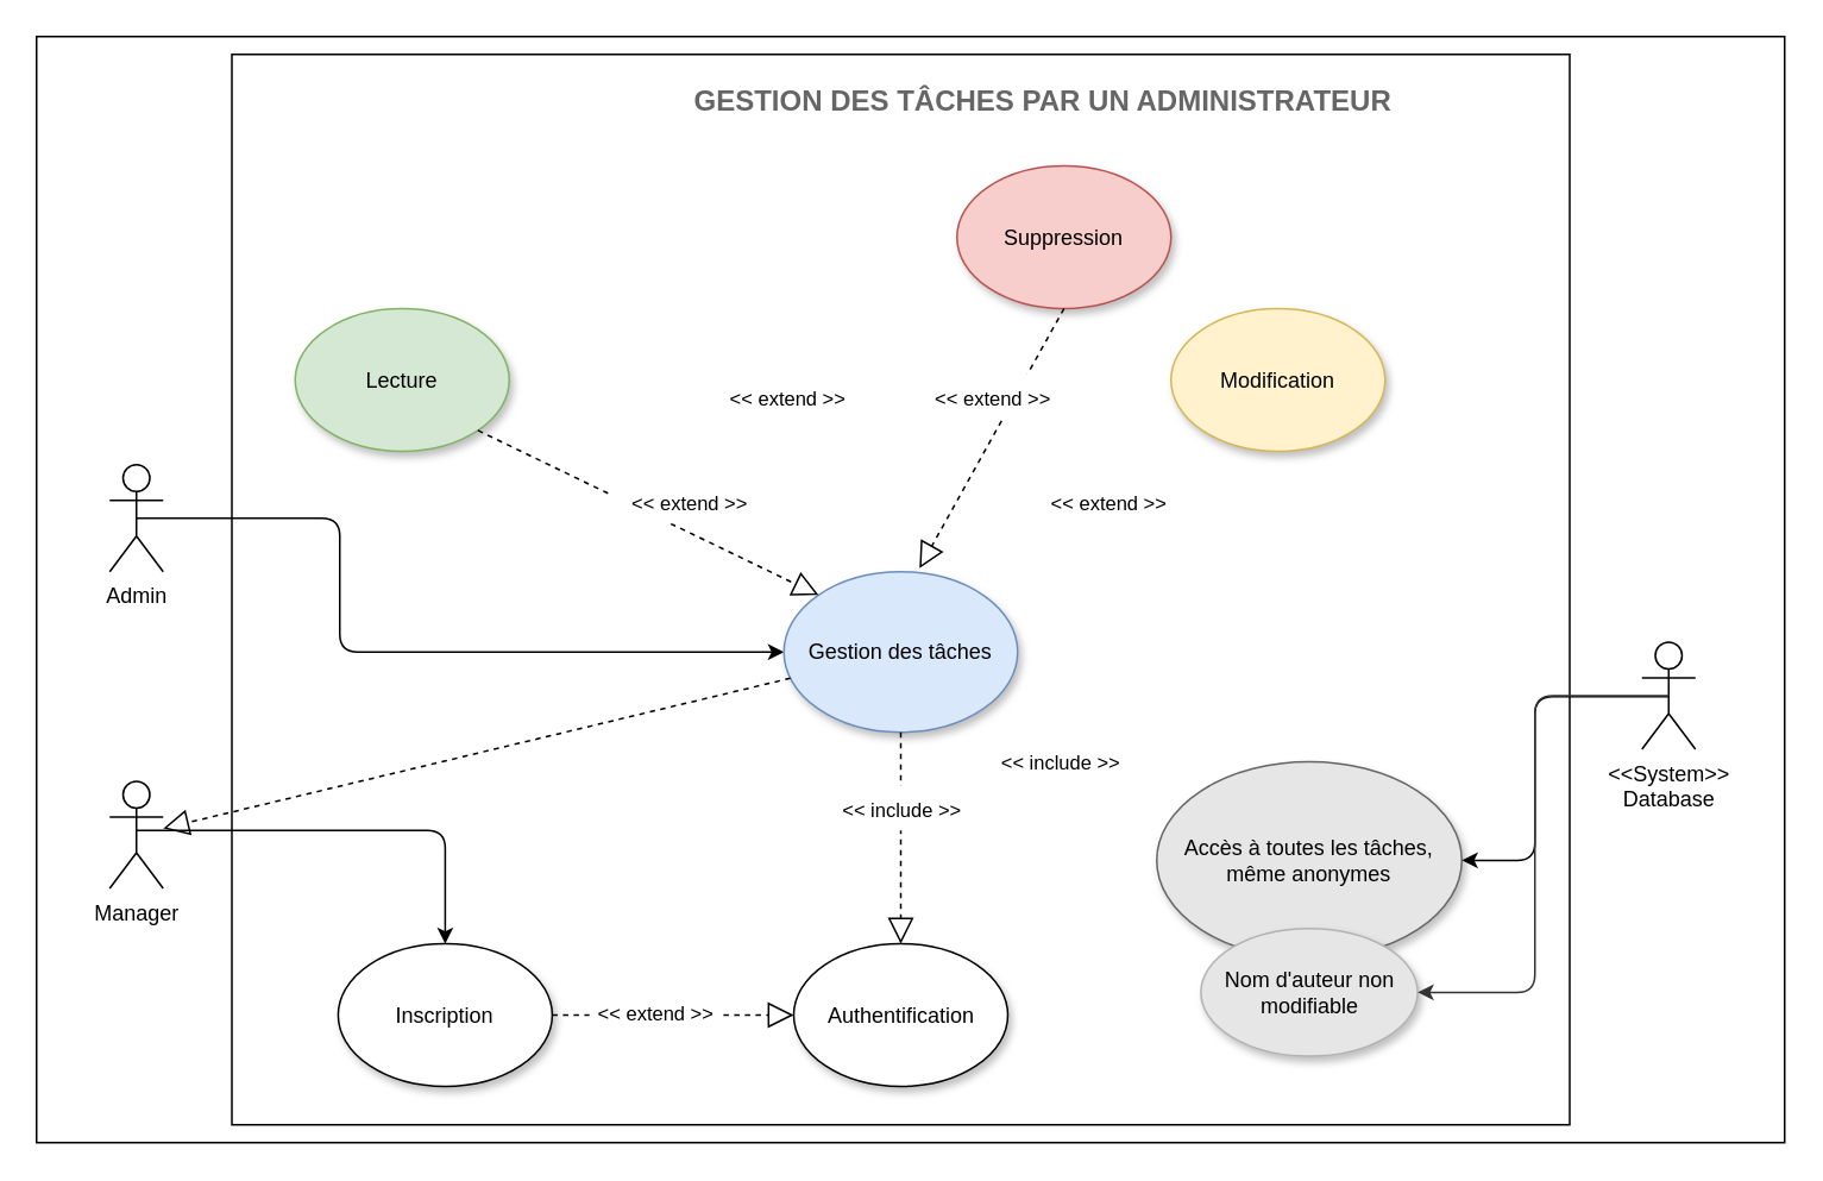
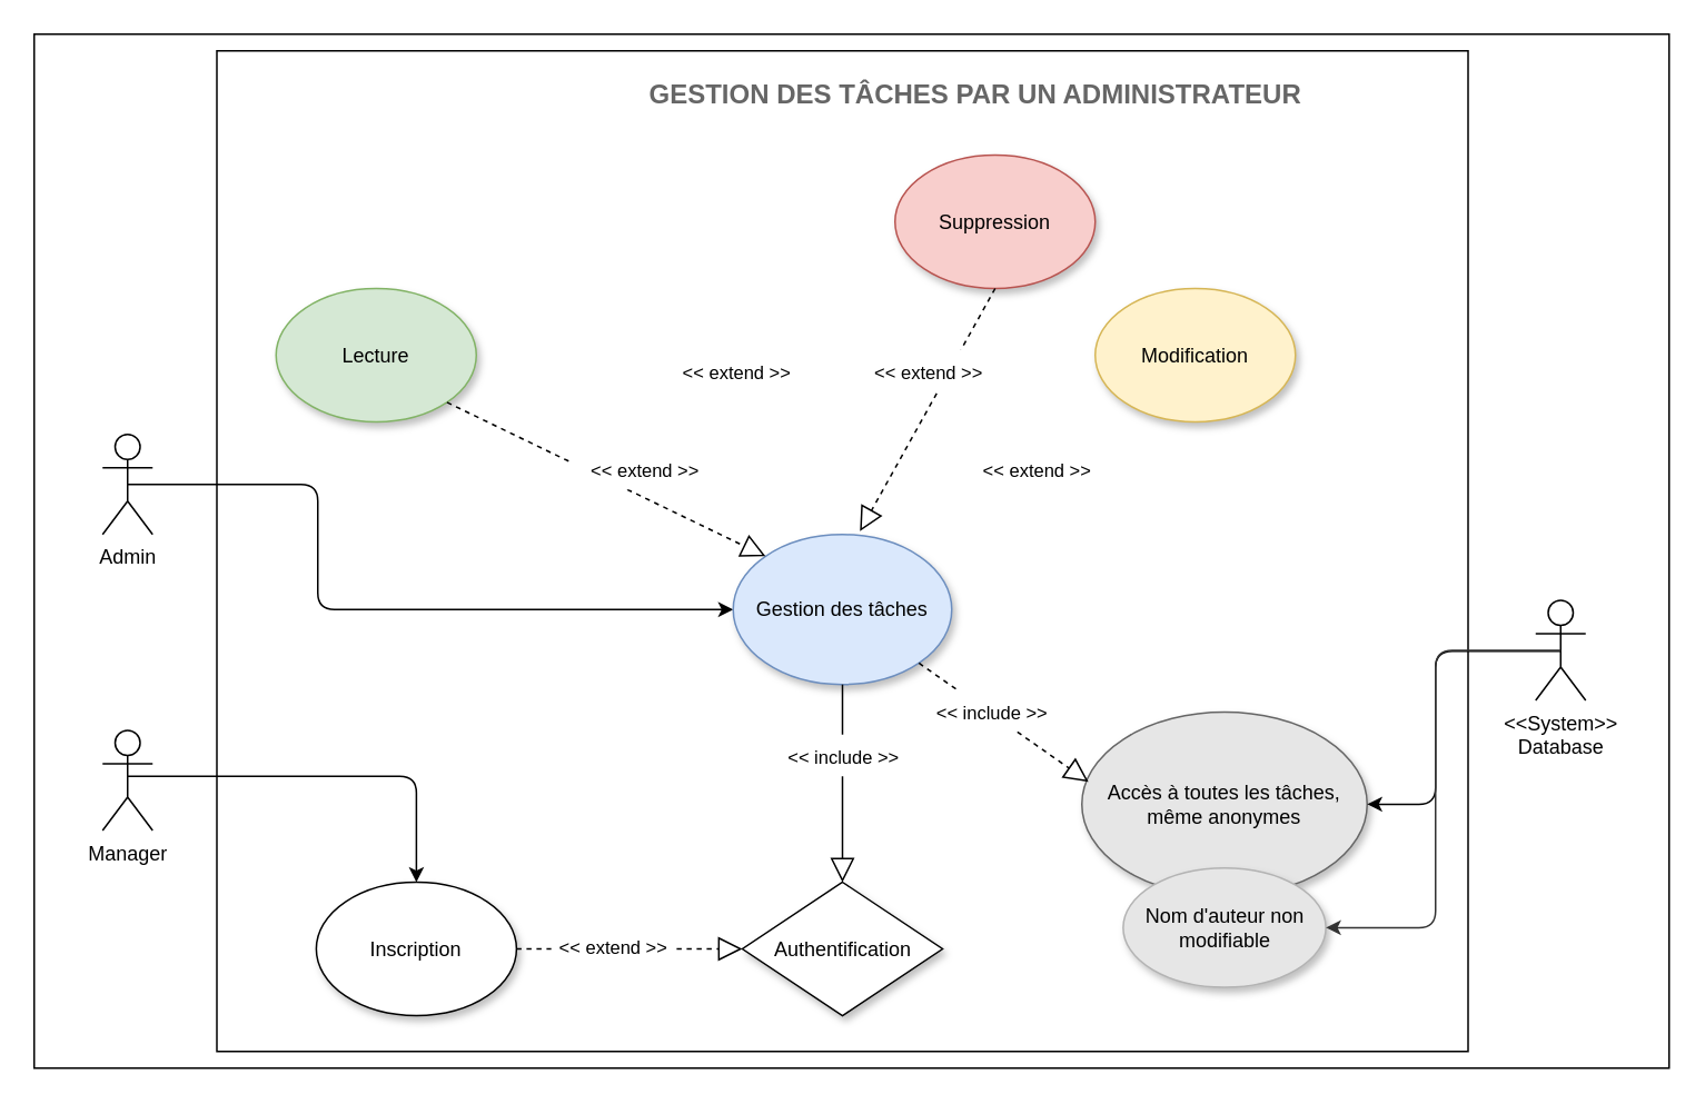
- <mxCell id="25" value="" style="endArrow=block;dashed=1;endFill=0;endSize=12;html=1;" parent="1" source="7" target="28" edge="1"><mxGeometry width="160" relative="1" as="geometry"><mxPoint x="514.5" y="420" as="sourcePoint" /><mxPoint x="514.5" y="538.5" as="targetPoint" /></mxGeometry></mxCell>
+ <mxCell id="25" value="" style="endArrow=block;dashed=1;endFill=0;endSize=12;html=1;entryX=0.023;entryY=0.378;entryDx=0;entryDy=0;entryPerimeter=0;" parent="1" source="7" target="23" edge="1"><mxGeometry width="160" relative="1" as="geometry"><mxPoint x="514.5" y="420" as="sourcePoint" /><mxPoint x="514.5" y="538.5" as="targetPoint" /></mxGeometry></mxCell>
- <mxCell id="12" value="" style="endArrow=block;dashed=1;endFill=0;endSize=12;html=1;exitX=0.5;exitY=1;exitDx=0;exitDy=0;entryX=0.5;entryY=0;entryDx=0;entryDy=0;" parent="1" source="7" target="17" edge="1"><mxGeometry width="160" relative="1" as="geometry"><mxPoint x="509" y="540" as="sourcePoint" /><mxPoint x="509" y="410" as="targetPoint" /></mxGeometry></mxCell>
+ <mxCell id="12" value="" style="endArrow=block;dashed=0;endFill=0;endSize=12;html=1;exitX=0.5;exitY=1;exitDx=0;exitDy=0;entryX=0.5;entryY=0;entryDx=0;entryDy=0;" parent="1" source="7" target="17" edge="1"><mxGeometry width="160" relative="1" as="geometry"><mxPoint x="509" y="540" as="sourcePoint" /><mxPoint x="509" y="410" as="targetPoint" /></mxGeometry></mxCell>
- <mxCell id="17" value="Authentification" style="ellipse;whiteSpace=wrap;html=1;shadow=1;" parent="1" vertex="1"><mxGeometry x="444.5" y="528.5" width="120" height="80" as="geometry" /></mxCell>
+ <mxCell id="17" value="Authentification" style="rhombus;whiteSpace=wrap;html=1;shadow=1;" parent="1" vertex="1"><mxGeometry x="444.5" y="528.5" width="120" height="80" as="geometry" /></mxCell>
